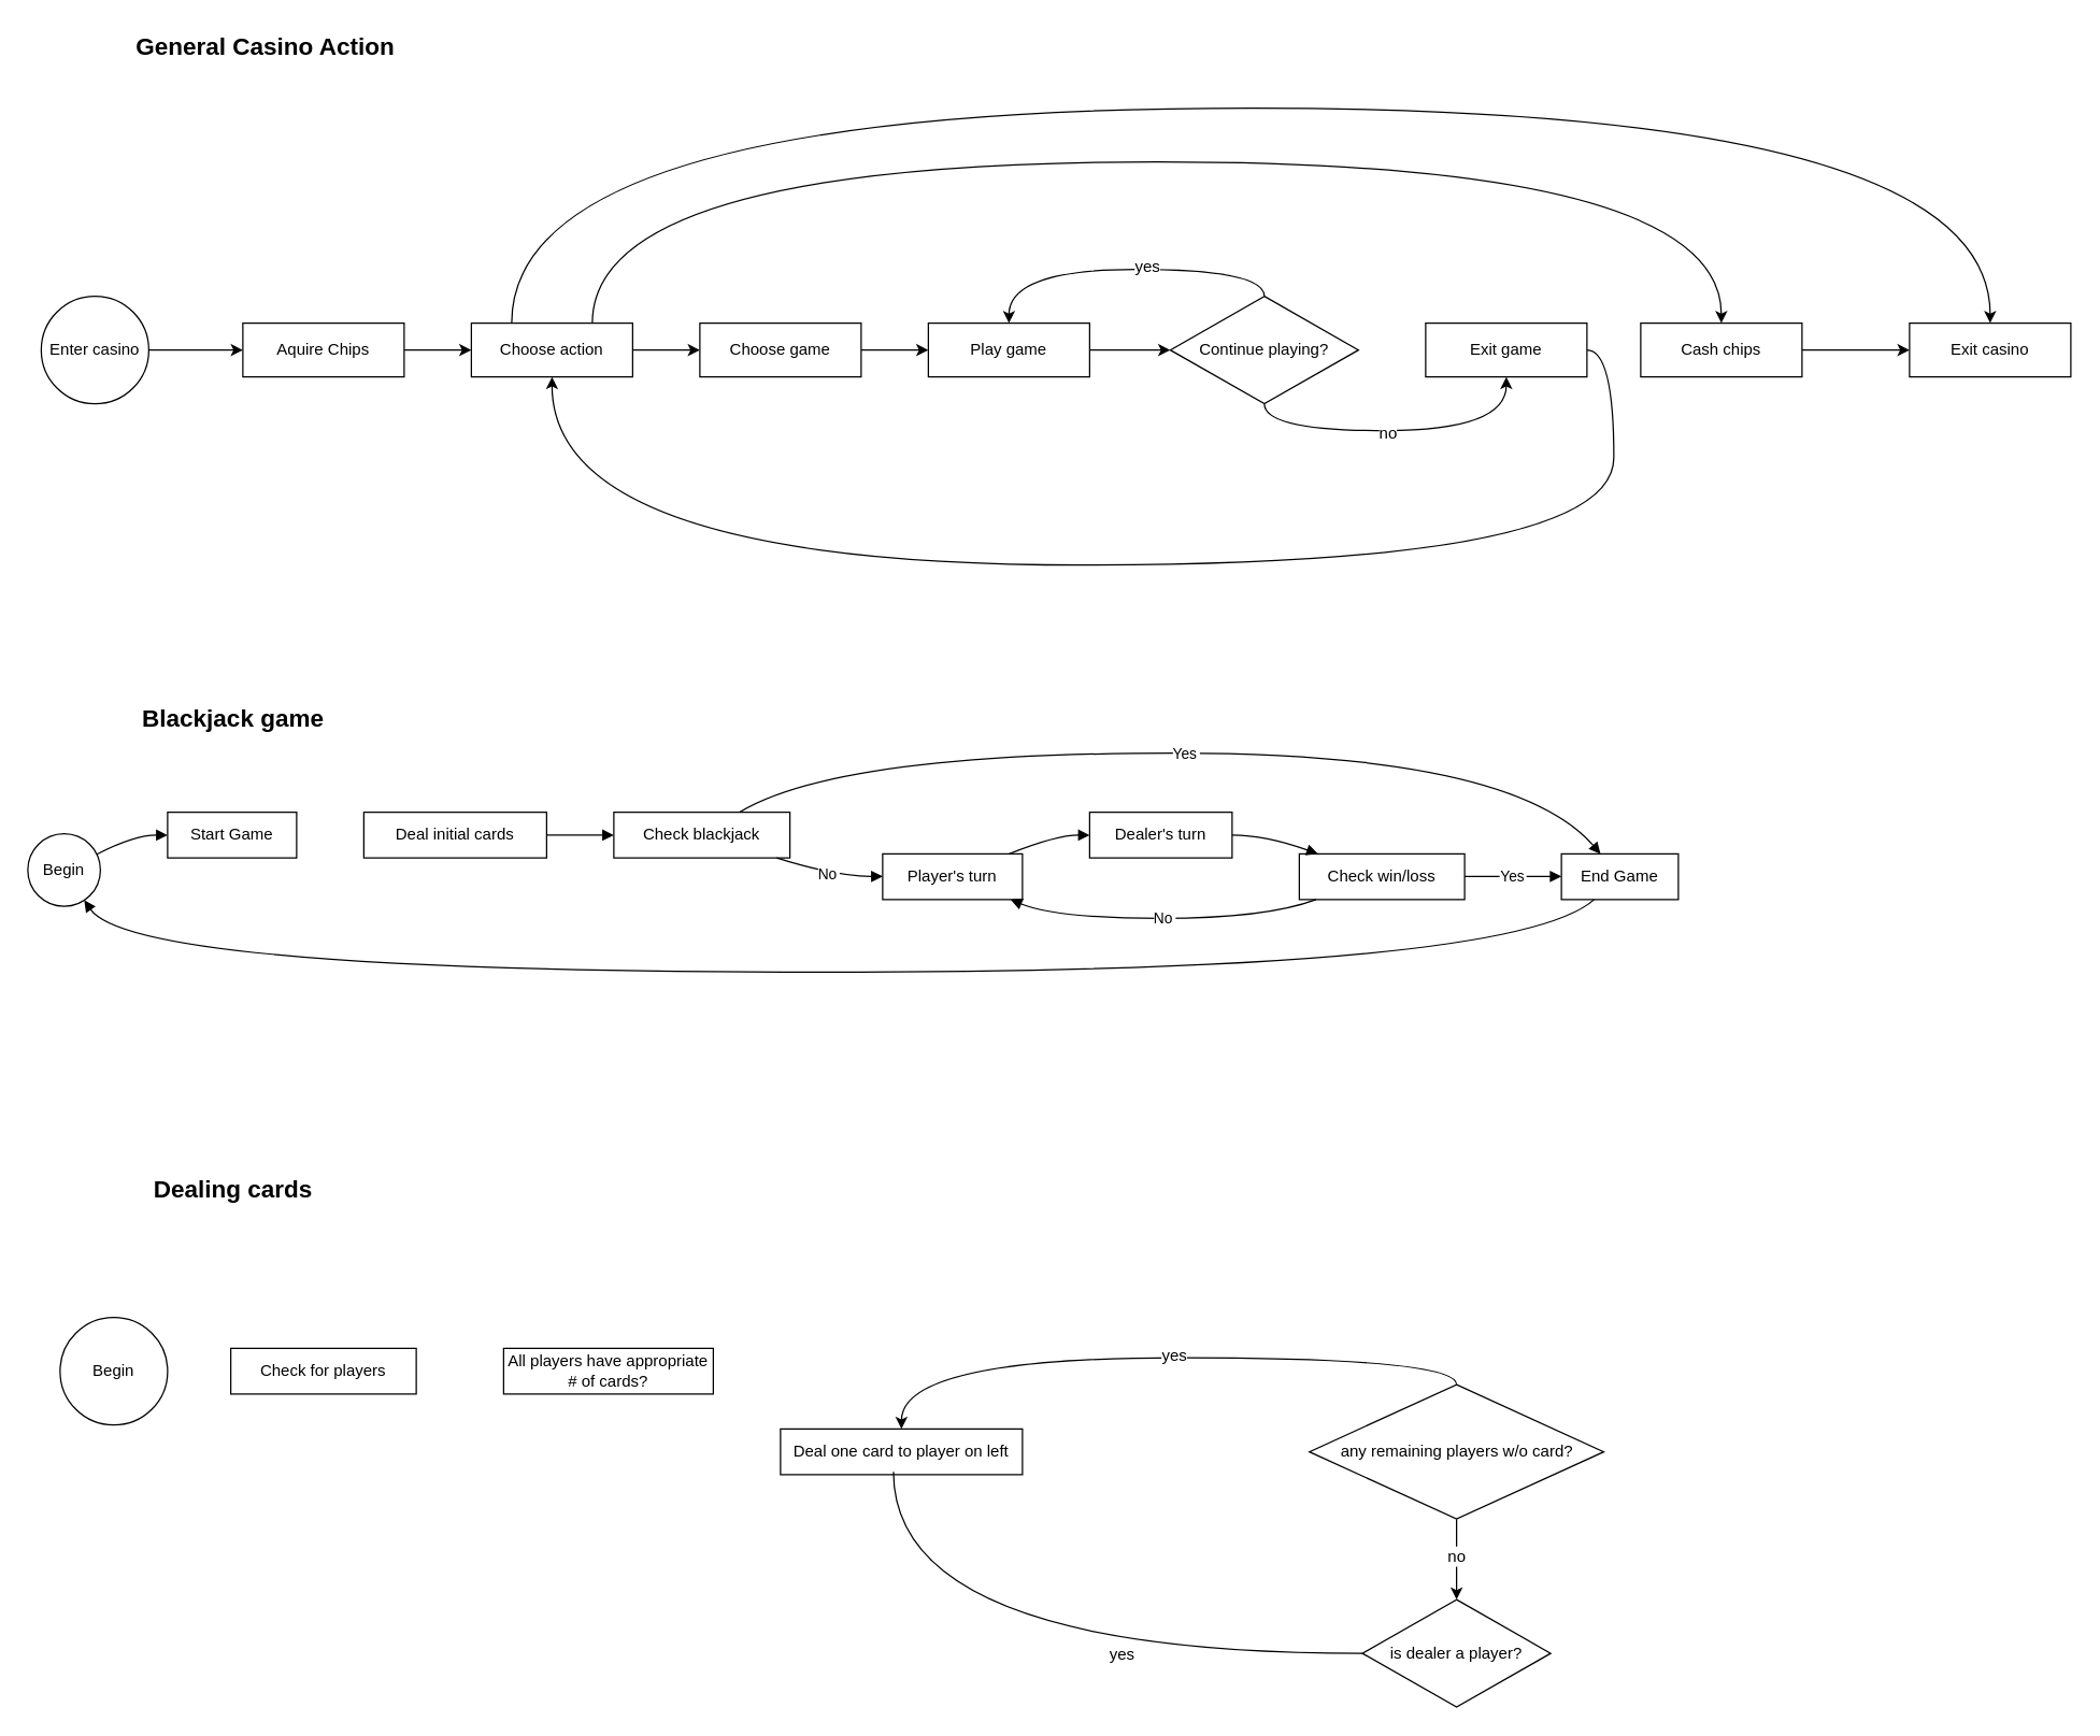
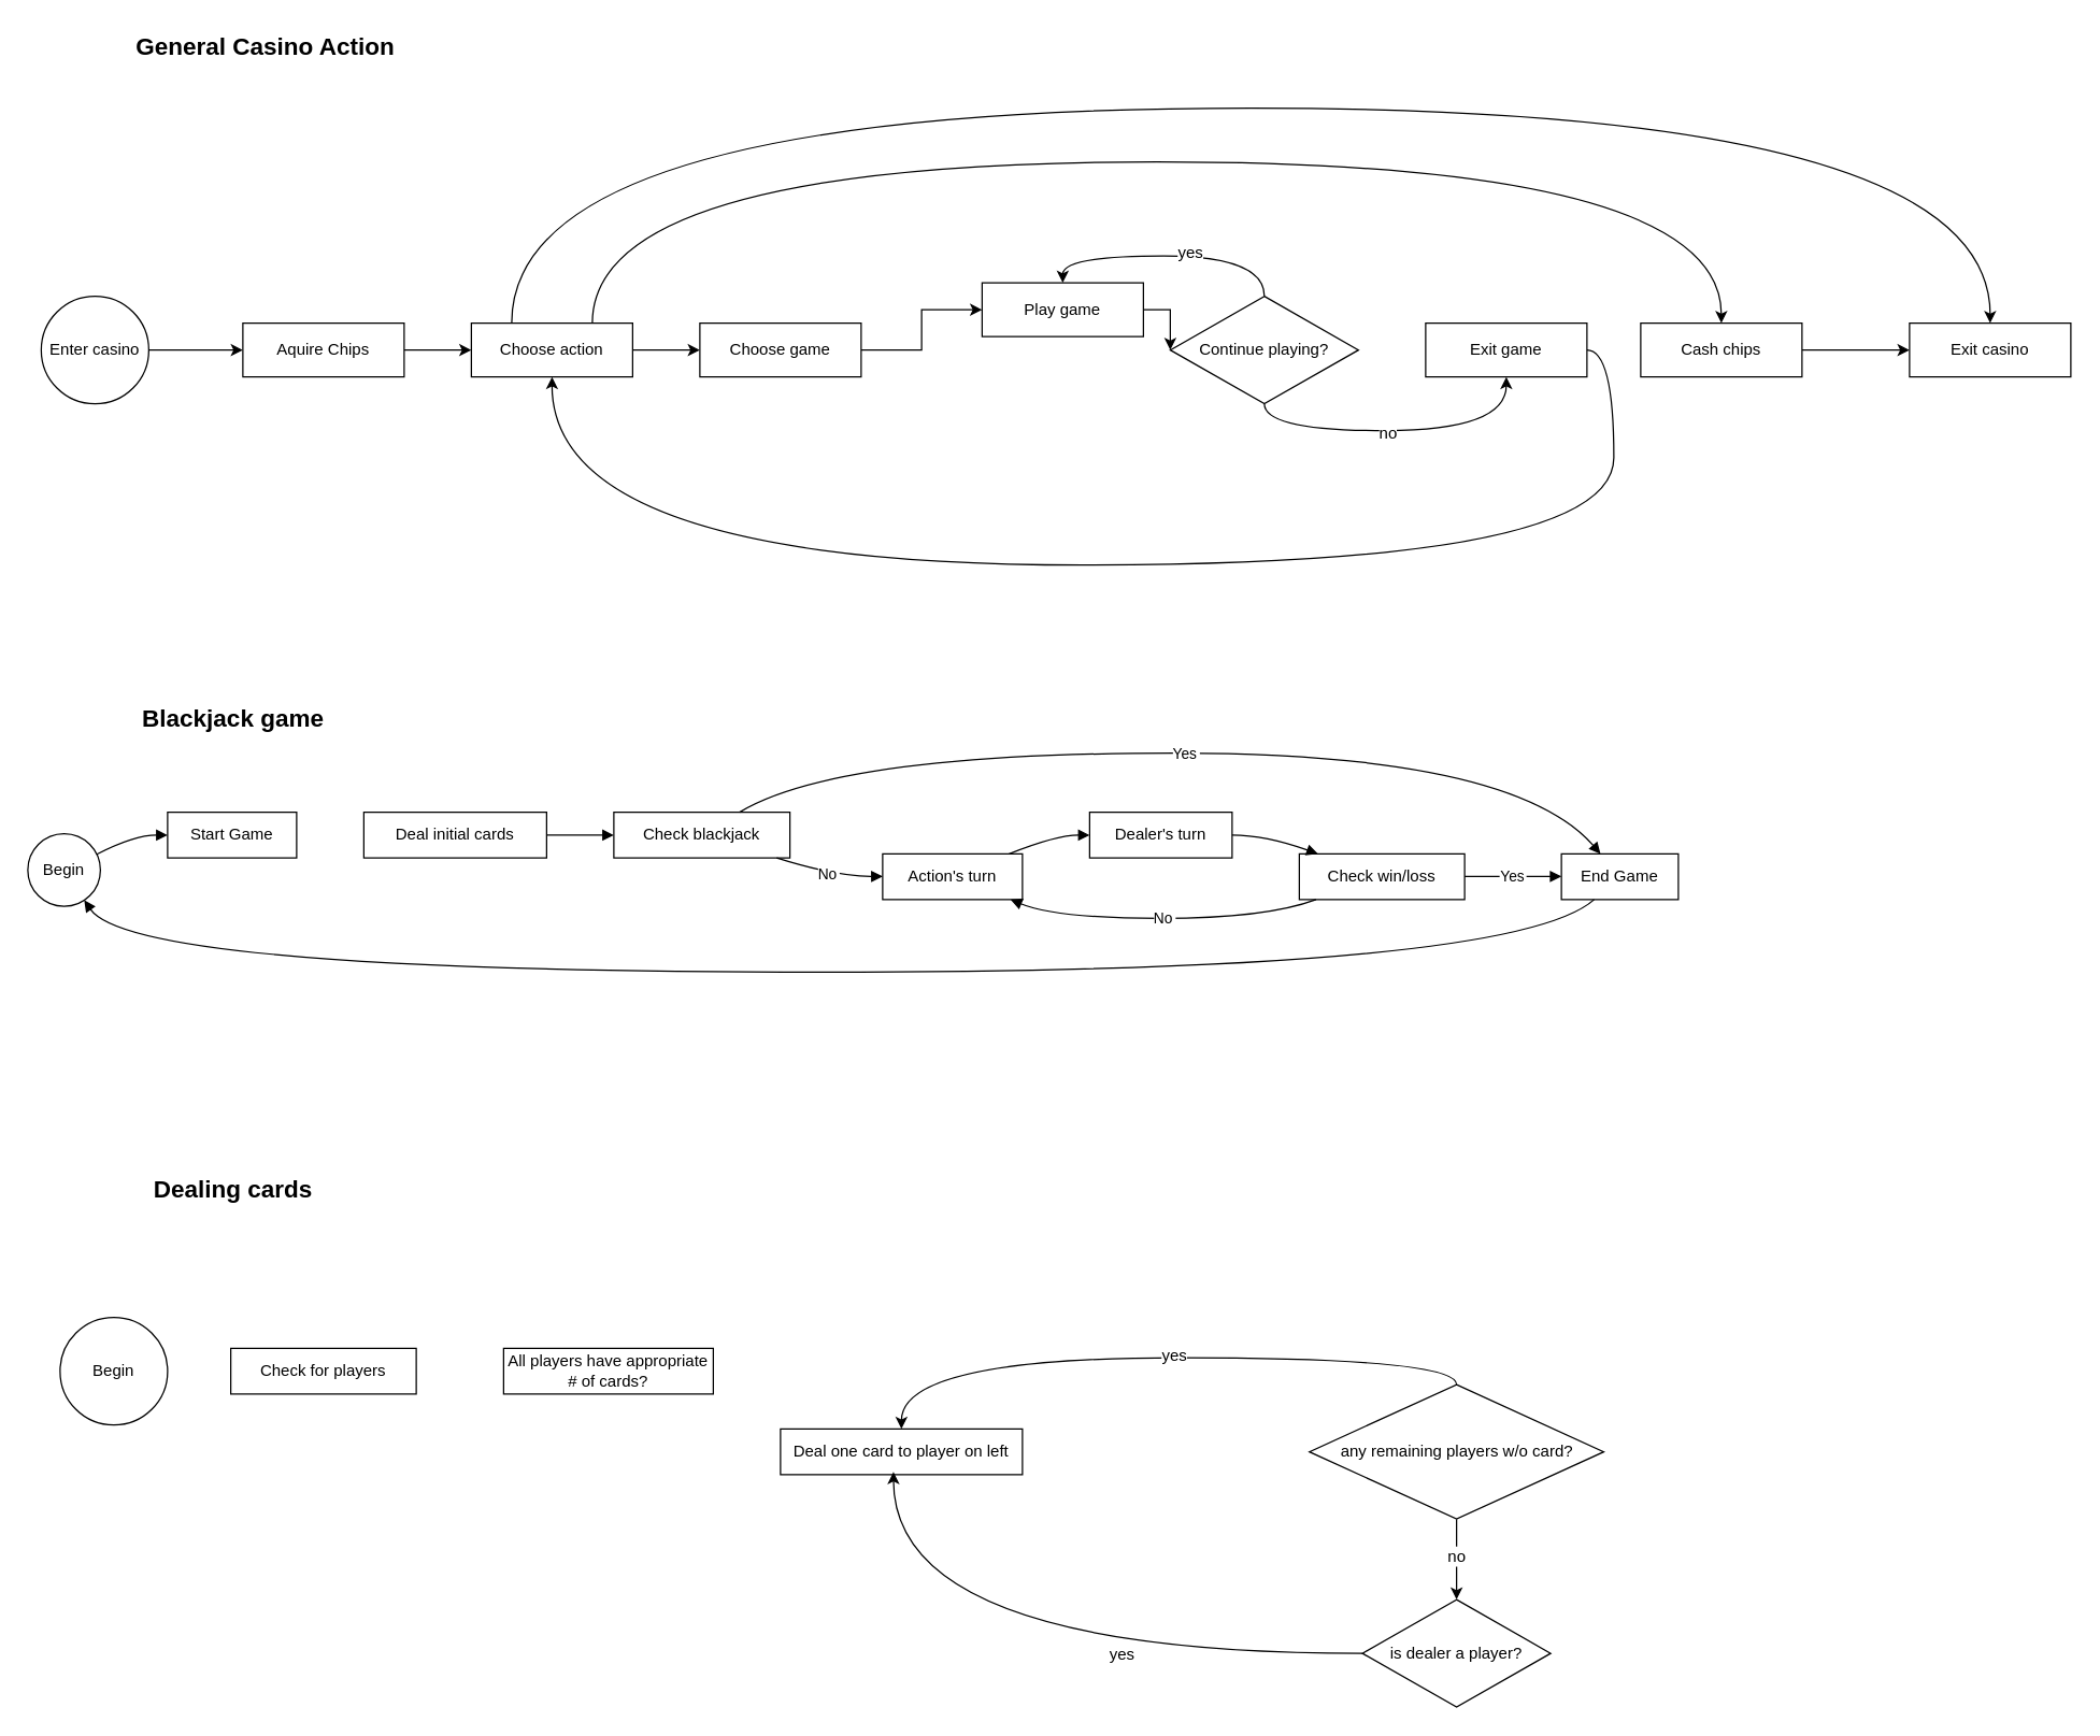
- <mxCell id="24" value="Play game" style="whiteSpace=wrap;html=1;strokeWidth=1;" parent="1" vertex="1"><mxGeometry x="690" y="240" width="120" height="40" as="geometry" /></mxCell>
+ <mxCell id="24" value="Play game" style="whiteSpace=wrap;html=1;strokeWidth=1;" parent="1" vertex="1"><mxGeometry x="730" y="210" width="120" height="40" as="geometry" /></mxCell>
- <mxCell id="6" value="Player's turn" style="whiteSpace=wrap;strokeWidth=1;" parent="1" vertex="1"><mxGeometry x="656" y="635" width="104" height="34" as="geometry" /></mxCell>
+ <mxCell id="6" value="Action's turn" style="whiteSpace=wrap;strokeWidth=1;" parent="1" vertex="1"><mxGeometry x="656" y="635" width="104" height="34" as="geometry" /></mxCell>
- <mxCell id="54" style="edgeStyle=orthogonalEdgeStyle;orthogonalLoop=1;jettySize=auto;html=1;exitX=0;exitY=0.5;exitDx=0;exitDy=0;entryX=0.467;entryY=0.941;entryDx=0;entryDy=0;entryPerimeter=0;fontFamily=Helvetica;fontSize=12;fontColor=default;curved=1;endArrow=none;" parent="1" source="53" target="46" edge="1"><mxGeometry relative="1" as="geometry" /></mxCell>
+ <mxCell id="54" style="edgeStyle=orthogonalEdgeStyle;orthogonalLoop=1;jettySize=auto;html=1;exitX=0;exitY=0.5;exitDx=0;exitDy=0;entryX=0.467;entryY=0.941;entryDx=0;entryDy=0;entryPerimeter=0;fontFamily=Helvetica;fontSize=12;fontColor=default;curved=1;" parent="1" source="53" target="46" edge="1"><mxGeometry relative="1" as="geometry" /></mxCell>
